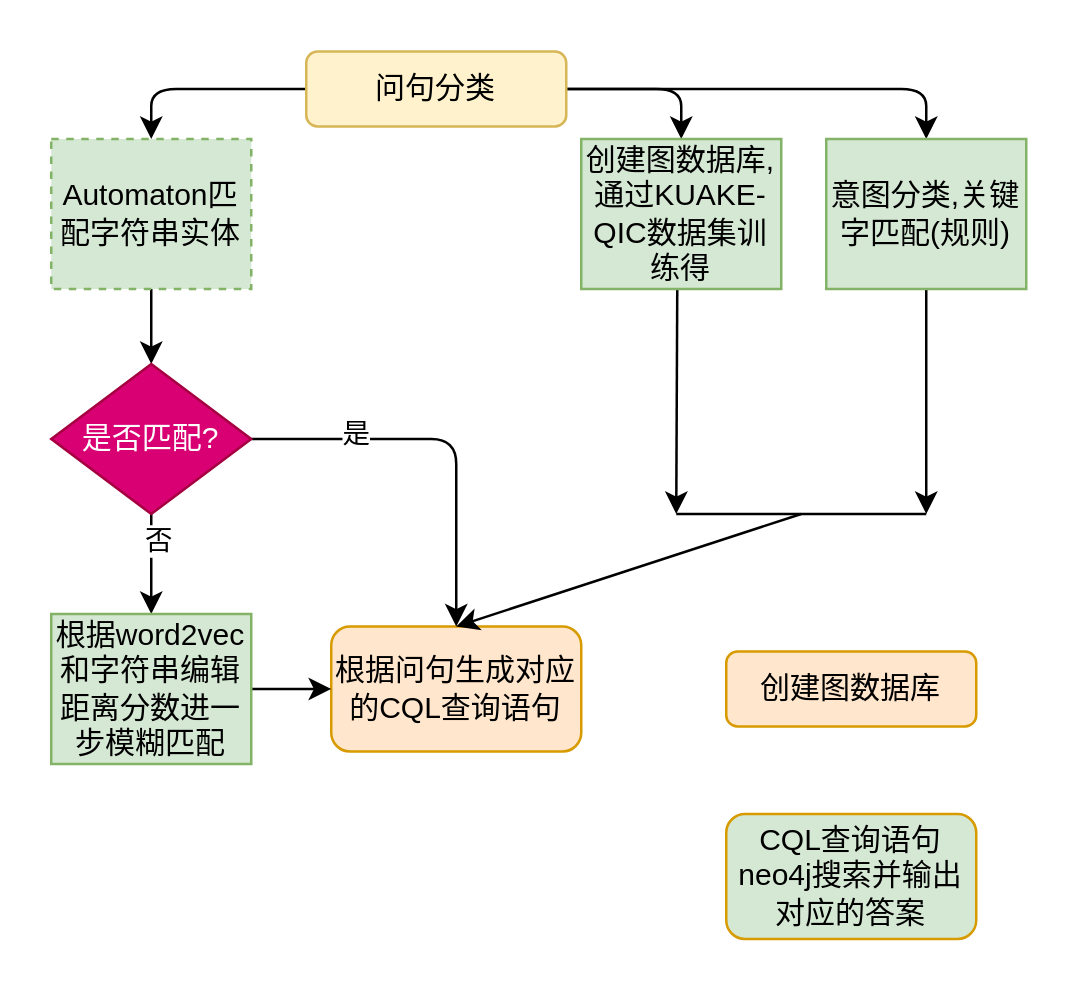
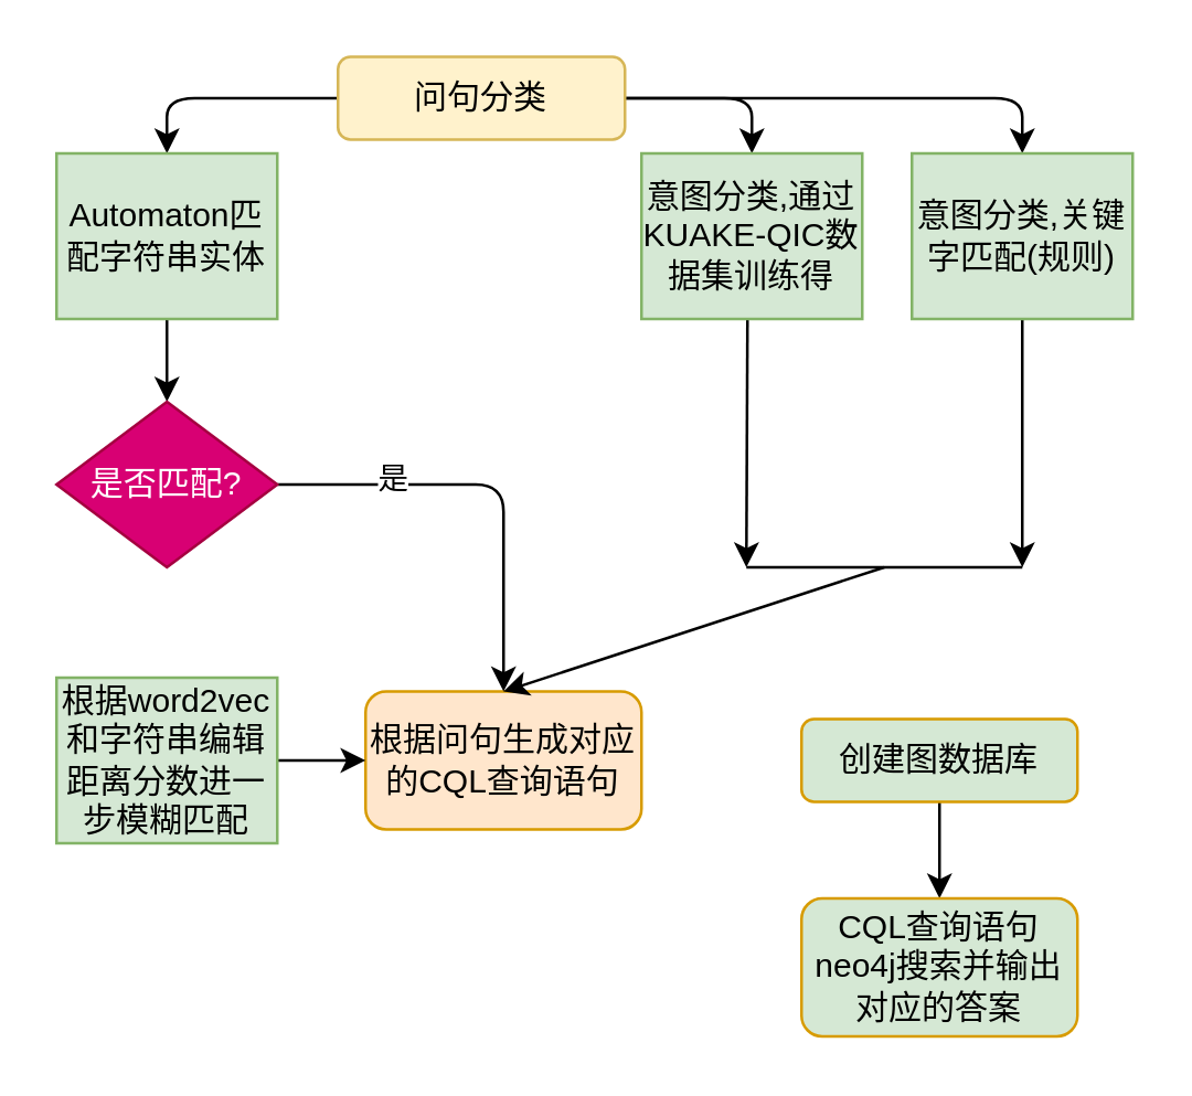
- <mxCell id="15" value="Automaton匹配字符串实体" style="whiteSpace=wrap;html=1;fillColor=#d5e8d4;strokeColor=#82b366;dashed=1;" parent="1" vertex="1"><mxGeometry x="20" y="55" width="80" height="60" as="geometry" /></mxCell>
+ <mxCell id="15" value="Automaton匹配字符串实体" style="whiteSpace=wrap;html=1;fillColor=#d5e8d4;strokeColor=#82b366;" parent="1" vertex="1"><mxGeometry x="20" y="55" width="80" height="60" as="geometry" /></mxCell>
- <mxCell id="11" value="创建图数据库,通过KUAKE-QIC数据集训练得" style="whiteSpace=wrap;html=1;fillColor=#d5e8d4;strokeColor=#82b366;" parent="1" vertex="1"><mxGeometry x="232" y="55" width="80" height="60" as="geometry" /></mxCell>
+ <mxCell id="11" value="意图分类,通过KUAKE-QIC数据集训练得" style="whiteSpace=wrap;html=1;fillColor=#d5e8d4;strokeColor=#82b366;" parent="1" vertex="1"><mxGeometry x="232" y="55" width="80" height="60" as="geometry" /></mxCell>
- <mxCell id="18" style="edgeStyle=none;html=1;entryX=0.5;entryY=0;entryDx=0;entryDy=0;elbow=vertical;" parent="1" source="20" target="24" edge="1"><mxGeometry relative="1" as="geometry" /></mxCell>
- <mxCell id="19" value="否" style="edgeLabel;html=1;align=center;verticalAlign=middle;resizable=0;points=[];" parent="18" vertex="1" connectable="0"><mxGeometry x="-0.519" y="2" relative="1" as="geometry"><mxPoint as="offset" /></mxGeometry></mxCell>
- <mxCell id="3" value="创建图数据库" style="rounded=1;whiteSpace=wrap;html=1;fillColor=#ffe6cc;strokeColor=#d79b00;" parent="1" vertex="1"><mxGeometry x="290" y="260" width="100" height="30" as="geometry" /></mxCell>
+ <mxCell id="3" value="创建图数据库" style="rounded=1;whiteSpace=wrap;html=1;fillColor=#d5e8d4;strokeColor=#d79b00;" parent="1" vertex="1"><mxGeometry x="290" y="260" width="100" height="30" as="geometry" /></mxCell>
+ <mxCell id="2" style="edgeStyle=none;html=1;exitX=0.5;exitY=1;exitDx=0;exitDy=0;" parent="1" source="3" target="9" edge="1"><mxGeometry relative="1" as="geometry" /></mxCell>
